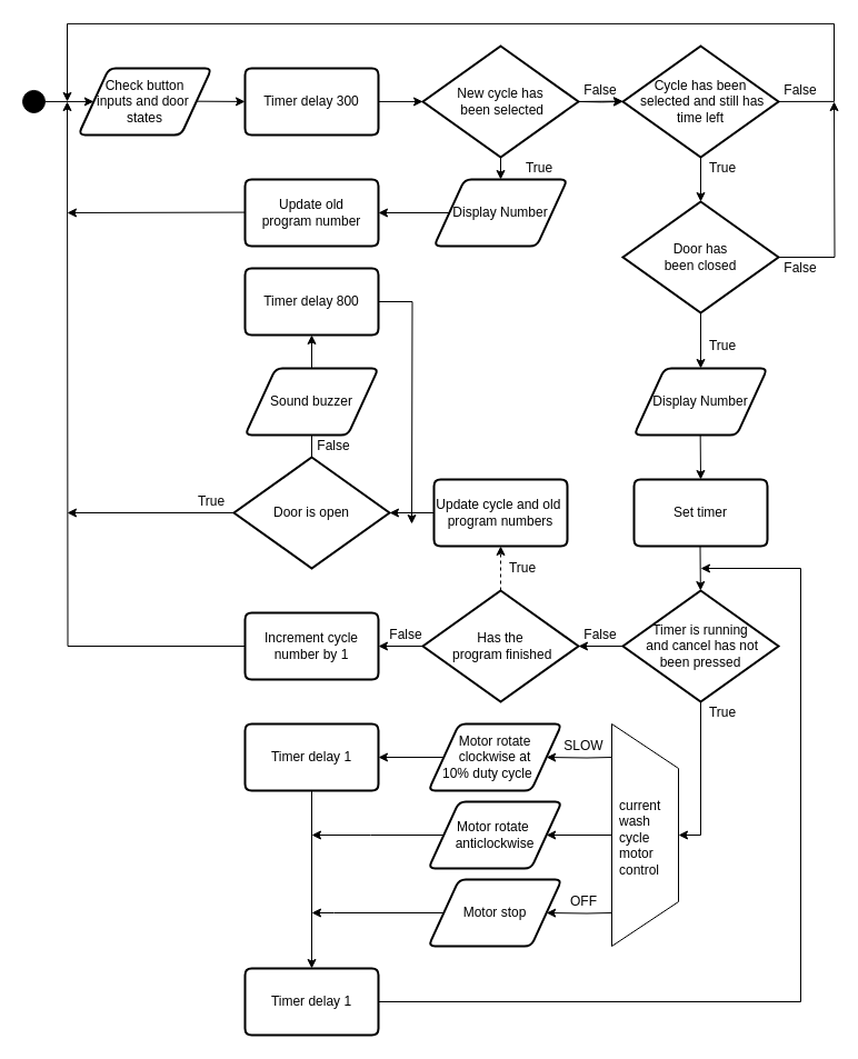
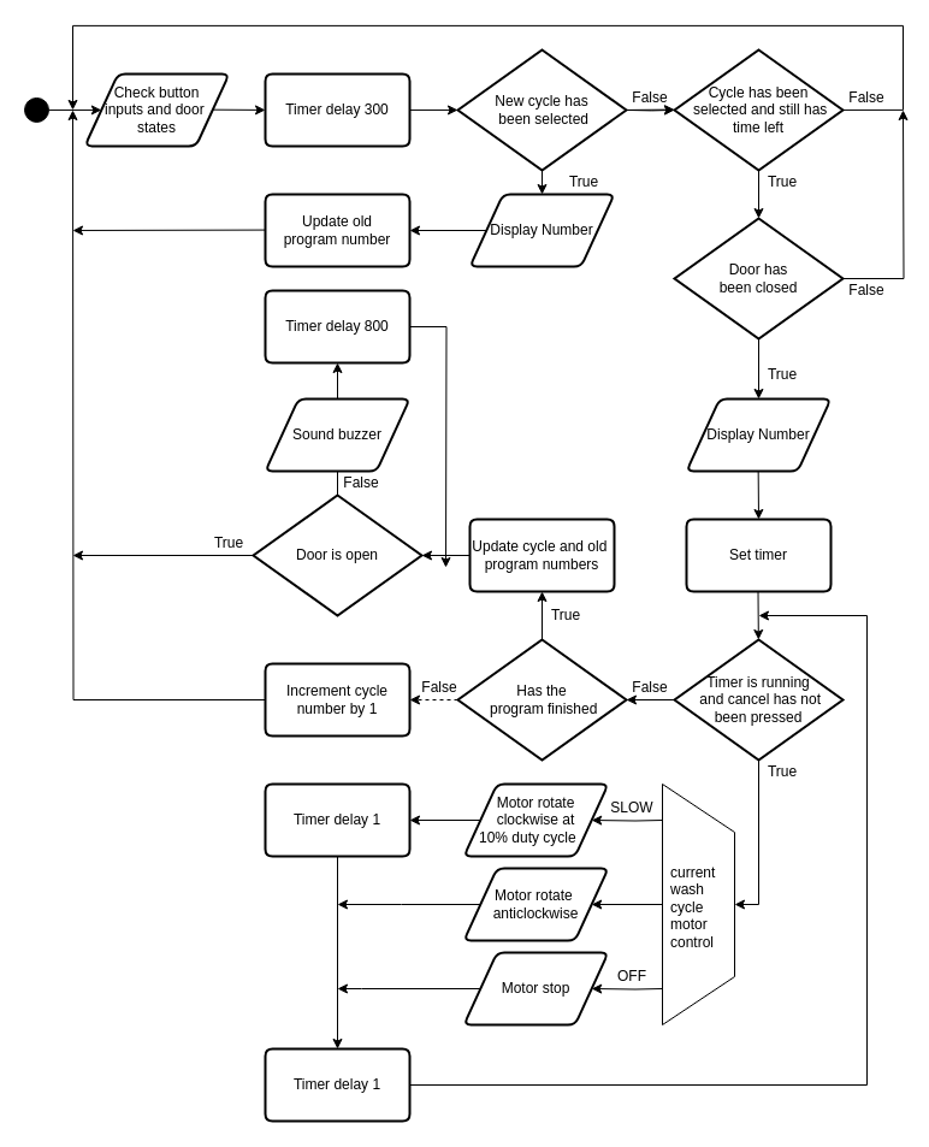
- <mxCell id="25" style="edgeStyle=orthogonalEdgeStyle;rounded=0;orthogonalLoop=1;jettySize=auto;html=1;exitX=0.5;exitY=0;exitDx=0;exitDy=0;exitPerimeter=0;entryX=0.5;entryY=1;entryDx=0;entryDy=0;dashed=1;" edge="1" parent="1" source="26" target="60"><mxGeometry relative="1" as="geometry"><mxPoint x="450" y="521" as="sourcePoint" /></mxGeometry></mxCell>
+ <mxCell id="25" style="edgeStyle=orthogonalEdgeStyle;rounded=0;orthogonalLoop=1;jettySize=auto;html=1;exitX=0.5;exitY=0;exitDx=0;exitDy=0;exitPerimeter=0;entryX=0.5;entryY=1;entryDx=0;entryDy=0;" edge="1" parent="1" source="26" target="60"><mxGeometry relative="1" as="geometry"><mxPoint x="450" y="521" as="sourcePoint" /></mxGeometry></mxCell>
- <mxCell id="24" value="" style="edgeStyle=orthogonalEdgeStyle;rounded=0;orthogonalLoop=1;jettySize=auto;html=1;" edge="1" parent="1" source="26" target="56"><mxGeometry relative="1" as="geometry" /></mxCell>
+ <mxCell id="24" value="" style="edgeStyle=orthogonalEdgeStyle;rounded=0;orthogonalLoop=1;jettySize=auto;html=1;dashed=1;" edge="1" parent="1" source="26" target="56"><mxGeometry relative="1" as="geometry" /></mxCell>
